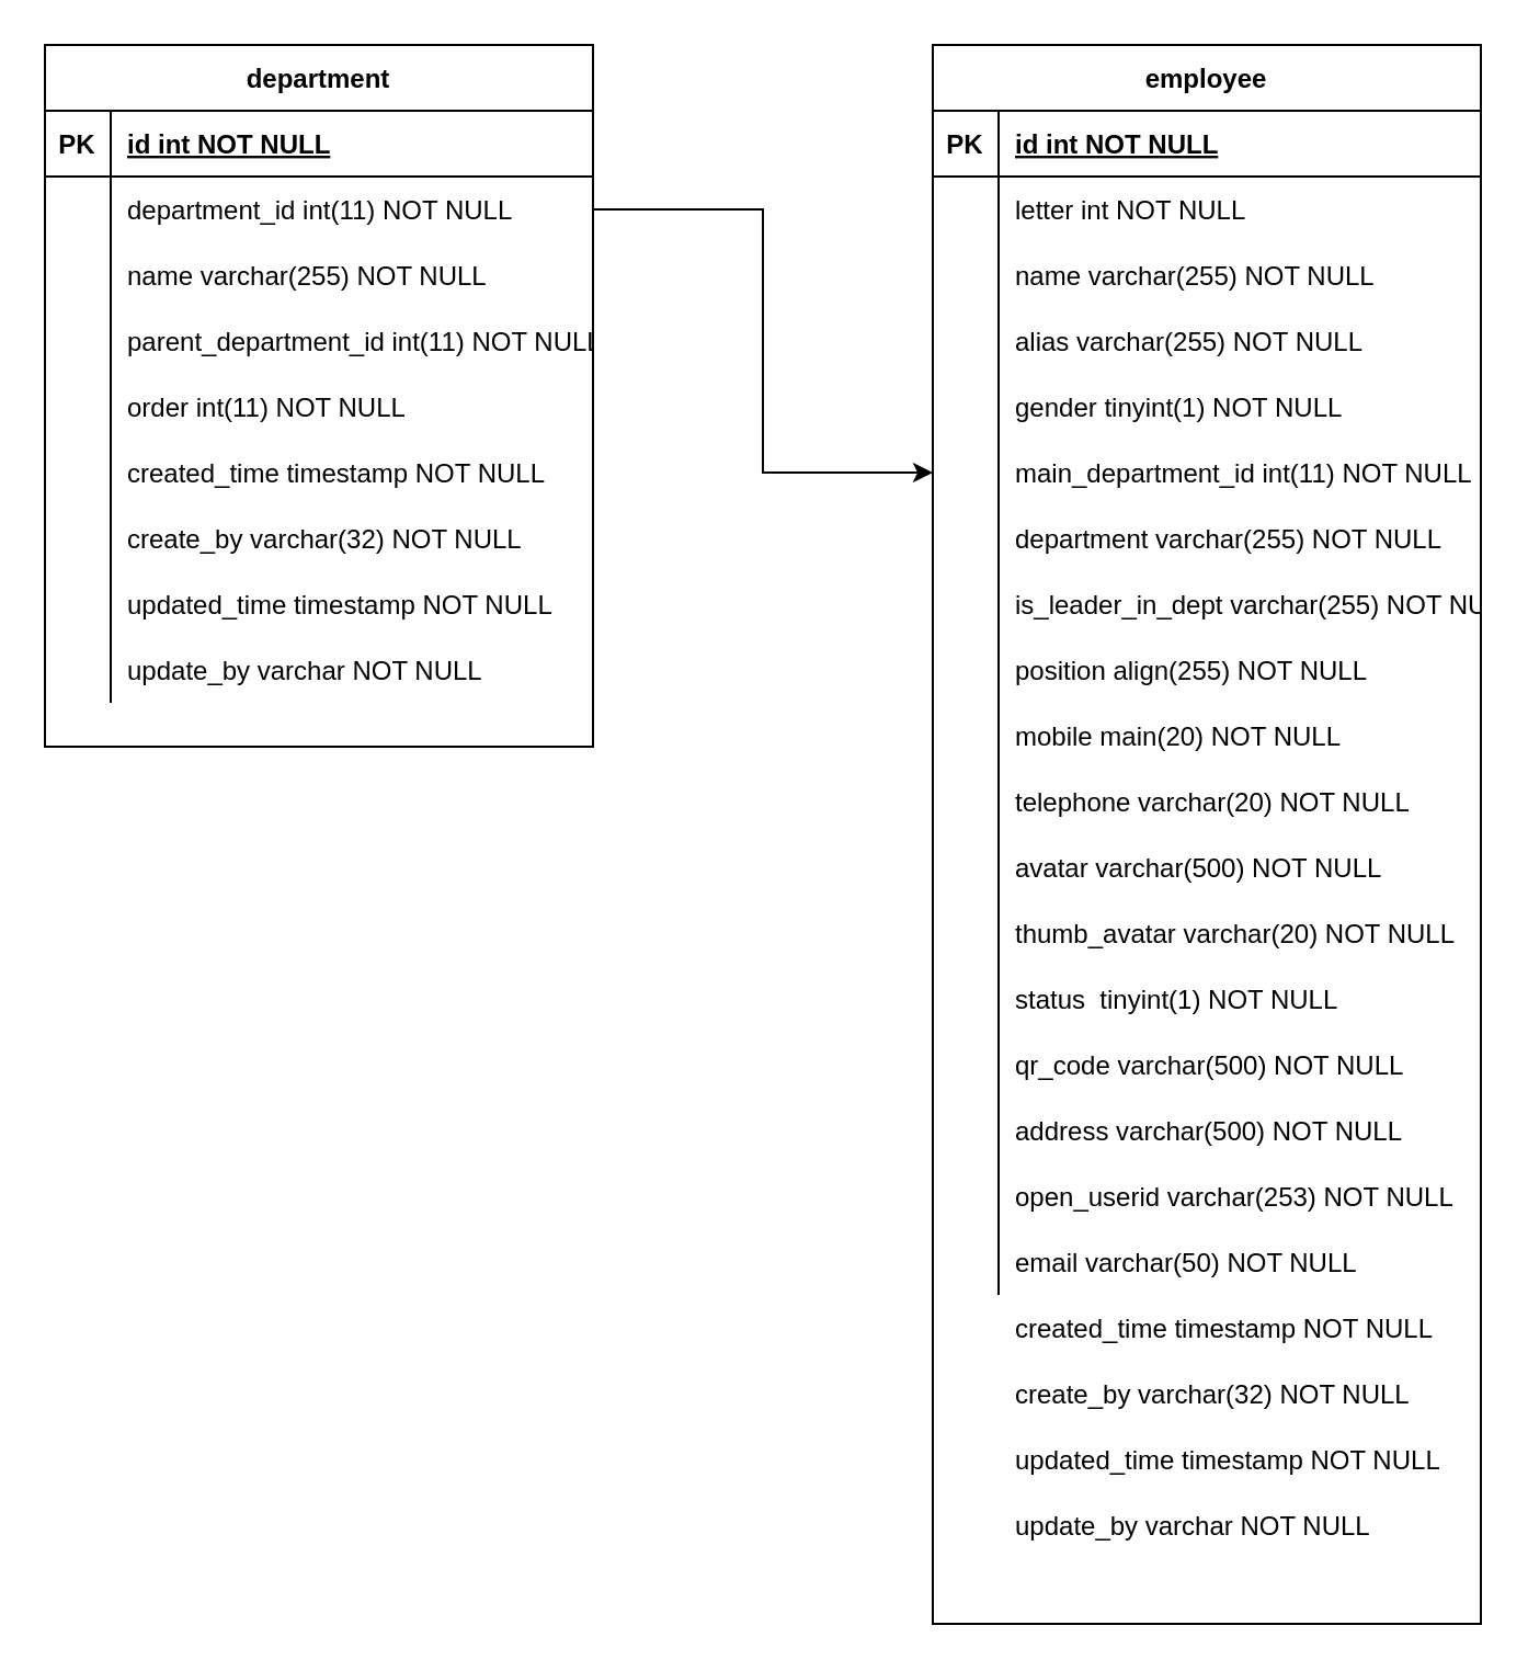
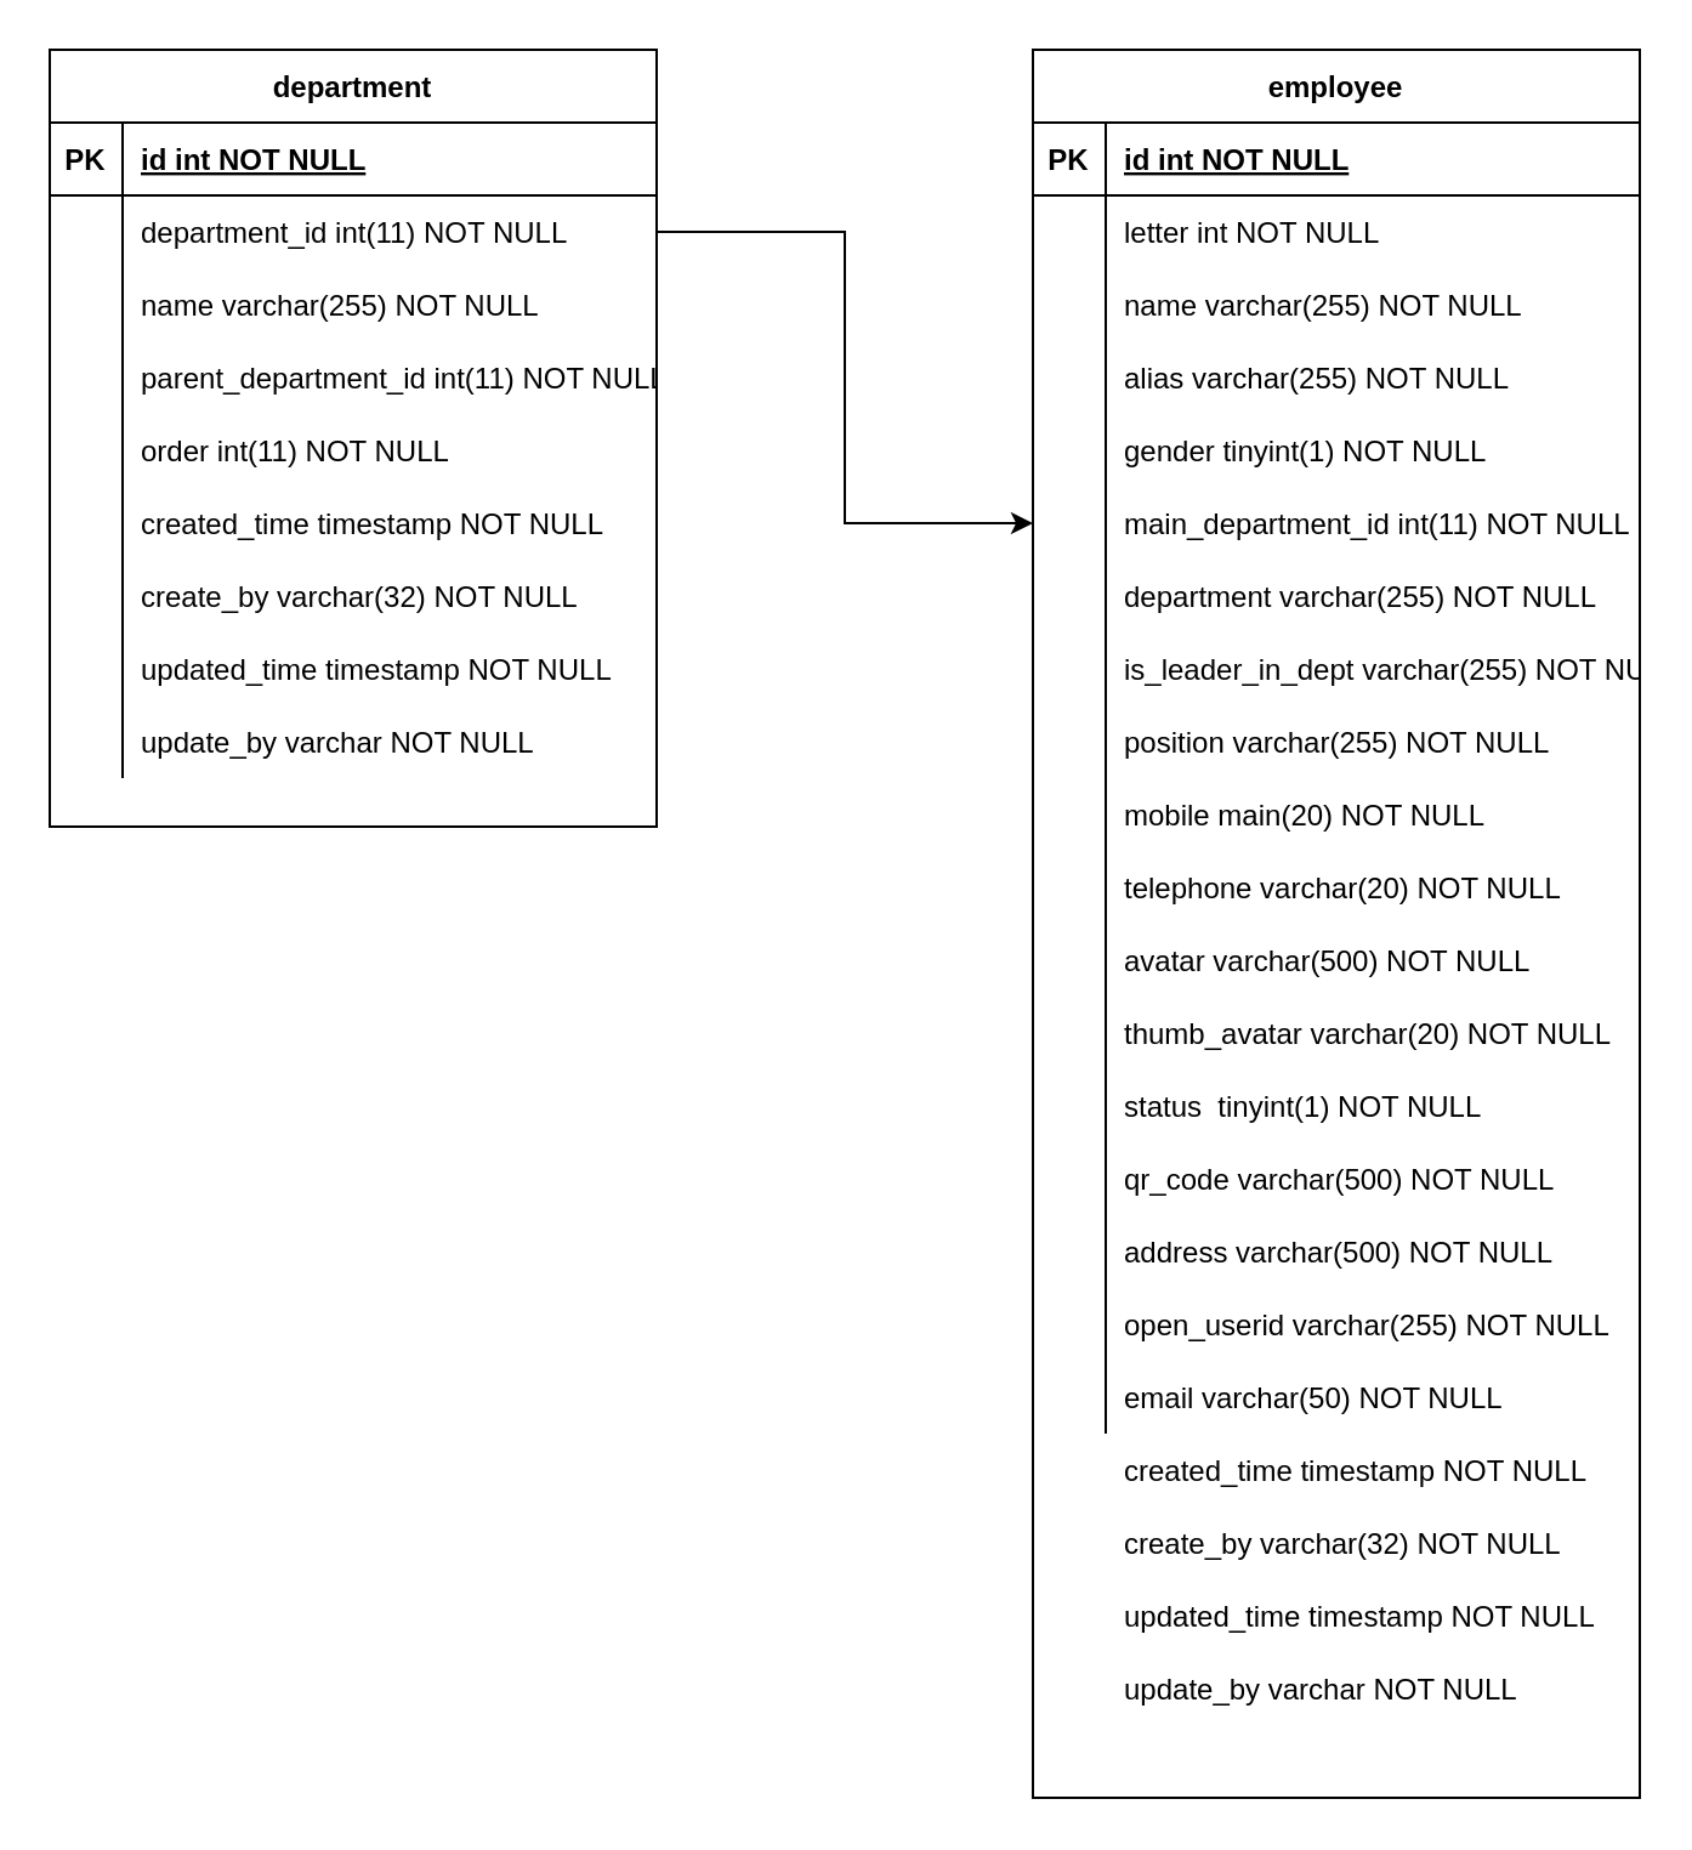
- <mxCell id="71" value="position align(255) NOT NULL" style="shape=partialRectangle;overflow=hidden;connectable=0;fillColor=none;top=0;left=0;bottom=0;right=0;align=left;spacingLeft=6;" parent="69" vertex="1"><mxGeometry x="30" width="220" height="30" as="geometry" /></mxCell>
+ <mxCell id="71" value="position varchar(255) NOT NULL" style="shape=partialRectangle;overflow=hidden;connectable=0;fillColor=none;top=0;left=0;bottom=0;right=0;align=left;spacingLeft=6;" parent="69" vertex="1"><mxGeometry x="30" width="220" height="30" as="geometry" /></mxCell>
- <mxCell id="95" value="open_userid varchar(253) NOT NULL" style="shape=partialRectangle;overflow=hidden;connectable=0;fillColor=none;top=0;left=0;bottom=0;right=0;align=left;spacingLeft=6;" parent="93" vertex="1"><mxGeometry x="30" width="220" height="30" as="geometry" /></mxCell>
+ <mxCell id="95" value="open_userid varchar(255) NOT NULL" style="shape=partialRectangle;overflow=hidden;connectable=0;fillColor=none;top=0;left=0;bottom=0;right=0;align=left;spacingLeft=6;" parent="93" vertex="1"><mxGeometry x="30" width="220" height="30" as="geometry" /></mxCell>
